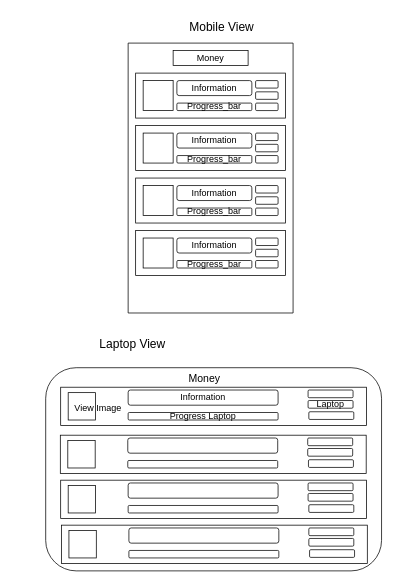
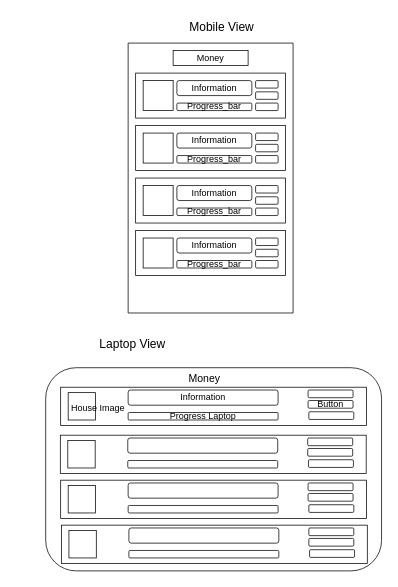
- <mxCell id="60" value="Laptop" style="text;html=1;strokeColor=none;fillColor=none;align=center;verticalAlign=middle;whiteSpace=wrap;rounded=0;" vertex="1" parent="49"><mxGeometry x="330" y="7.88" width="60" height="30" as="geometry" /></mxCell>
+ <mxCell id="60" value="Button" style="text;html=1;strokeColor=none;fillColor=none;align=center;verticalAlign=middle;whiteSpace=wrap;rounded=0;" vertex="1" parent="49"><mxGeometry x="330" y="7.88" width="60" height="30" as="geometry" /></mxCell>
- <mxCell id="59" value="View Image" style="text;html=1;strokeColor=none;fillColor=none;align=center;verticalAlign=middle;whiteSpace=wrap;rounded=0;" vertex="1" parent="49"><mxGeometry x="-60" y="13" width="220" height="30" as="geometry" /></mxCell>
+ <mxCell id="59" value="House Image" style="text;html=1;strokeColor=none;fillColor=none;align=center;verticalAlign=middle;whiteSpace=wrap;rounded=0;" vertex="1" parent="49"><mxGeometry x="-60" y="13" width="220" height="30" as="geometry" /></mxCell>
